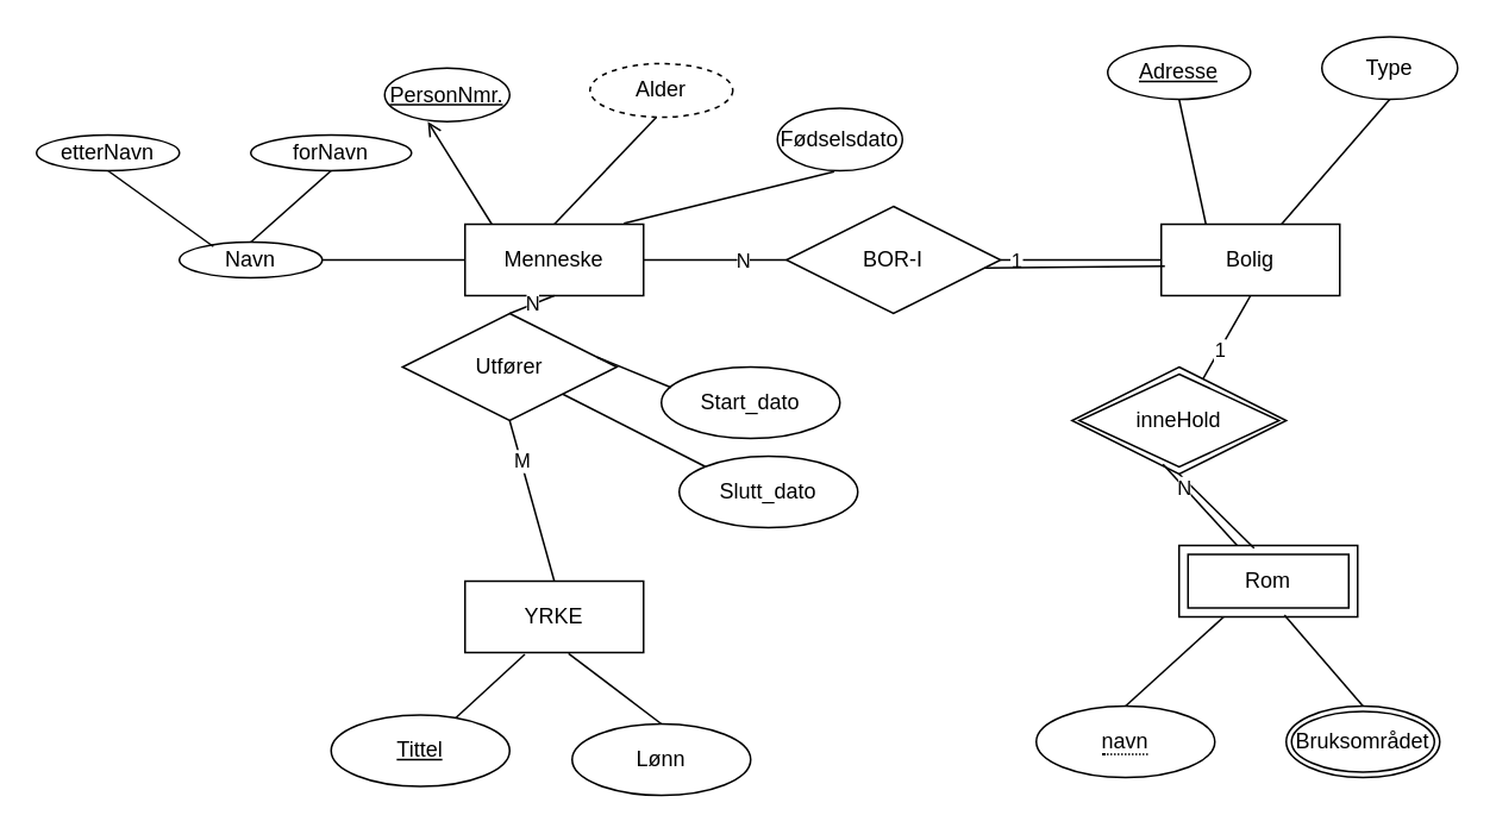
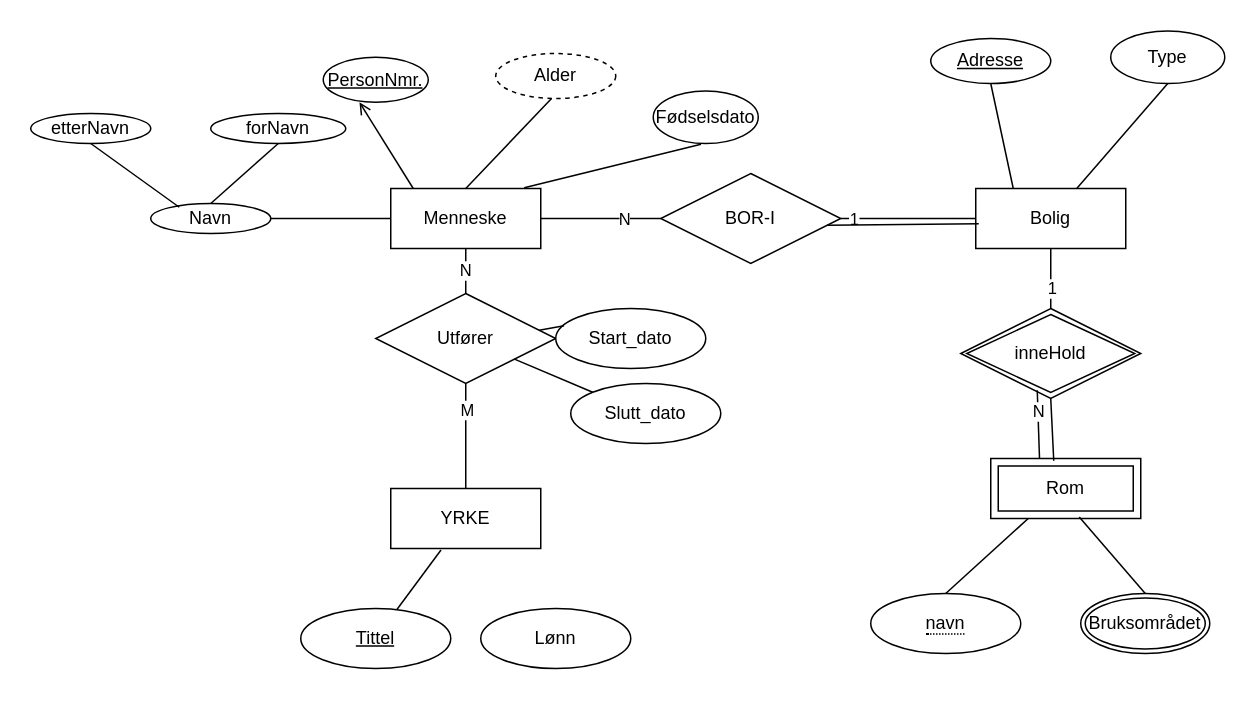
- <mxCell id="38" value="Utfører" style="shape=rhombus;perimeter=rhombusPerimeter;whiteSpace=wrap;html=1;align=center;" parent="1" vertex="1"><mxGeometry x="225" y="175" width="120" height="60" as="geometry" /></mxCell>
+ <mxCell id="38" value="Utfører" style="shape=rhombus;perimeter=rhombusPerimeter;whiteSpace=wrap;html=1;align=center;" parent="1" vertex="1"><mxGeometry x="250" y="195" width="120" height="60" as="geometry" /></mxCell>
- <mxCell id="23" value="inneHold" style="shape=rhombus;whiteSpace=wrap;html=1;align=center;double=1;perimeter=rhombusPerimeter;" parent="1" vertex="1"><mxGeometry x="600" y="205" width="120" height="60" as="geometry" /></mxCell>
+ <mxCell id="23" value="inneHold" style="shape=rhombus;whiteSpace=wrap;html=1;align=center;double=1;perimeter=rhombusPerimeter;" parent="1" vertex="1"><mxGeometry x="640" y="205" width="120" height="60" as="geometry" /></mxCell>
- <mxCell id="43" value="" style="endArrow=none;html=1;rounded=0;exitX=0.5;exitY=0;exitDx=0;exitDy=0;entryX=0.58;entryY=1.013;entryDx=0;entryDy=0;entryPerimeter=0;" parent="1" source="42" target="37" edge="1"><mxGeometry relative="1" as="geometry"><mxPoint x="160" y="375" as="sourcePoint" /><mxPoint x="320" y="375" as="targetPoint" /></mxGeometry></mxCell>
- <mxCell id="41" value="Tittel" style="ellipse;whiteSpace=wrap;html=1;align=center;fontStyle=4;" parent="1" vertex="1"><mxGeometry x="185" y="400" width="100" height="40" as="geometry" /></mxCell>
+ <mxCell id="41" value="Tittel" style="ellipse;whiteSpace=wrap;html=1;align=center;fontStyle=4;" parent="1" vertex="1"><mxGeometry x="200" y="405" width="100" height="40" as="geometry" /></mxCell>
